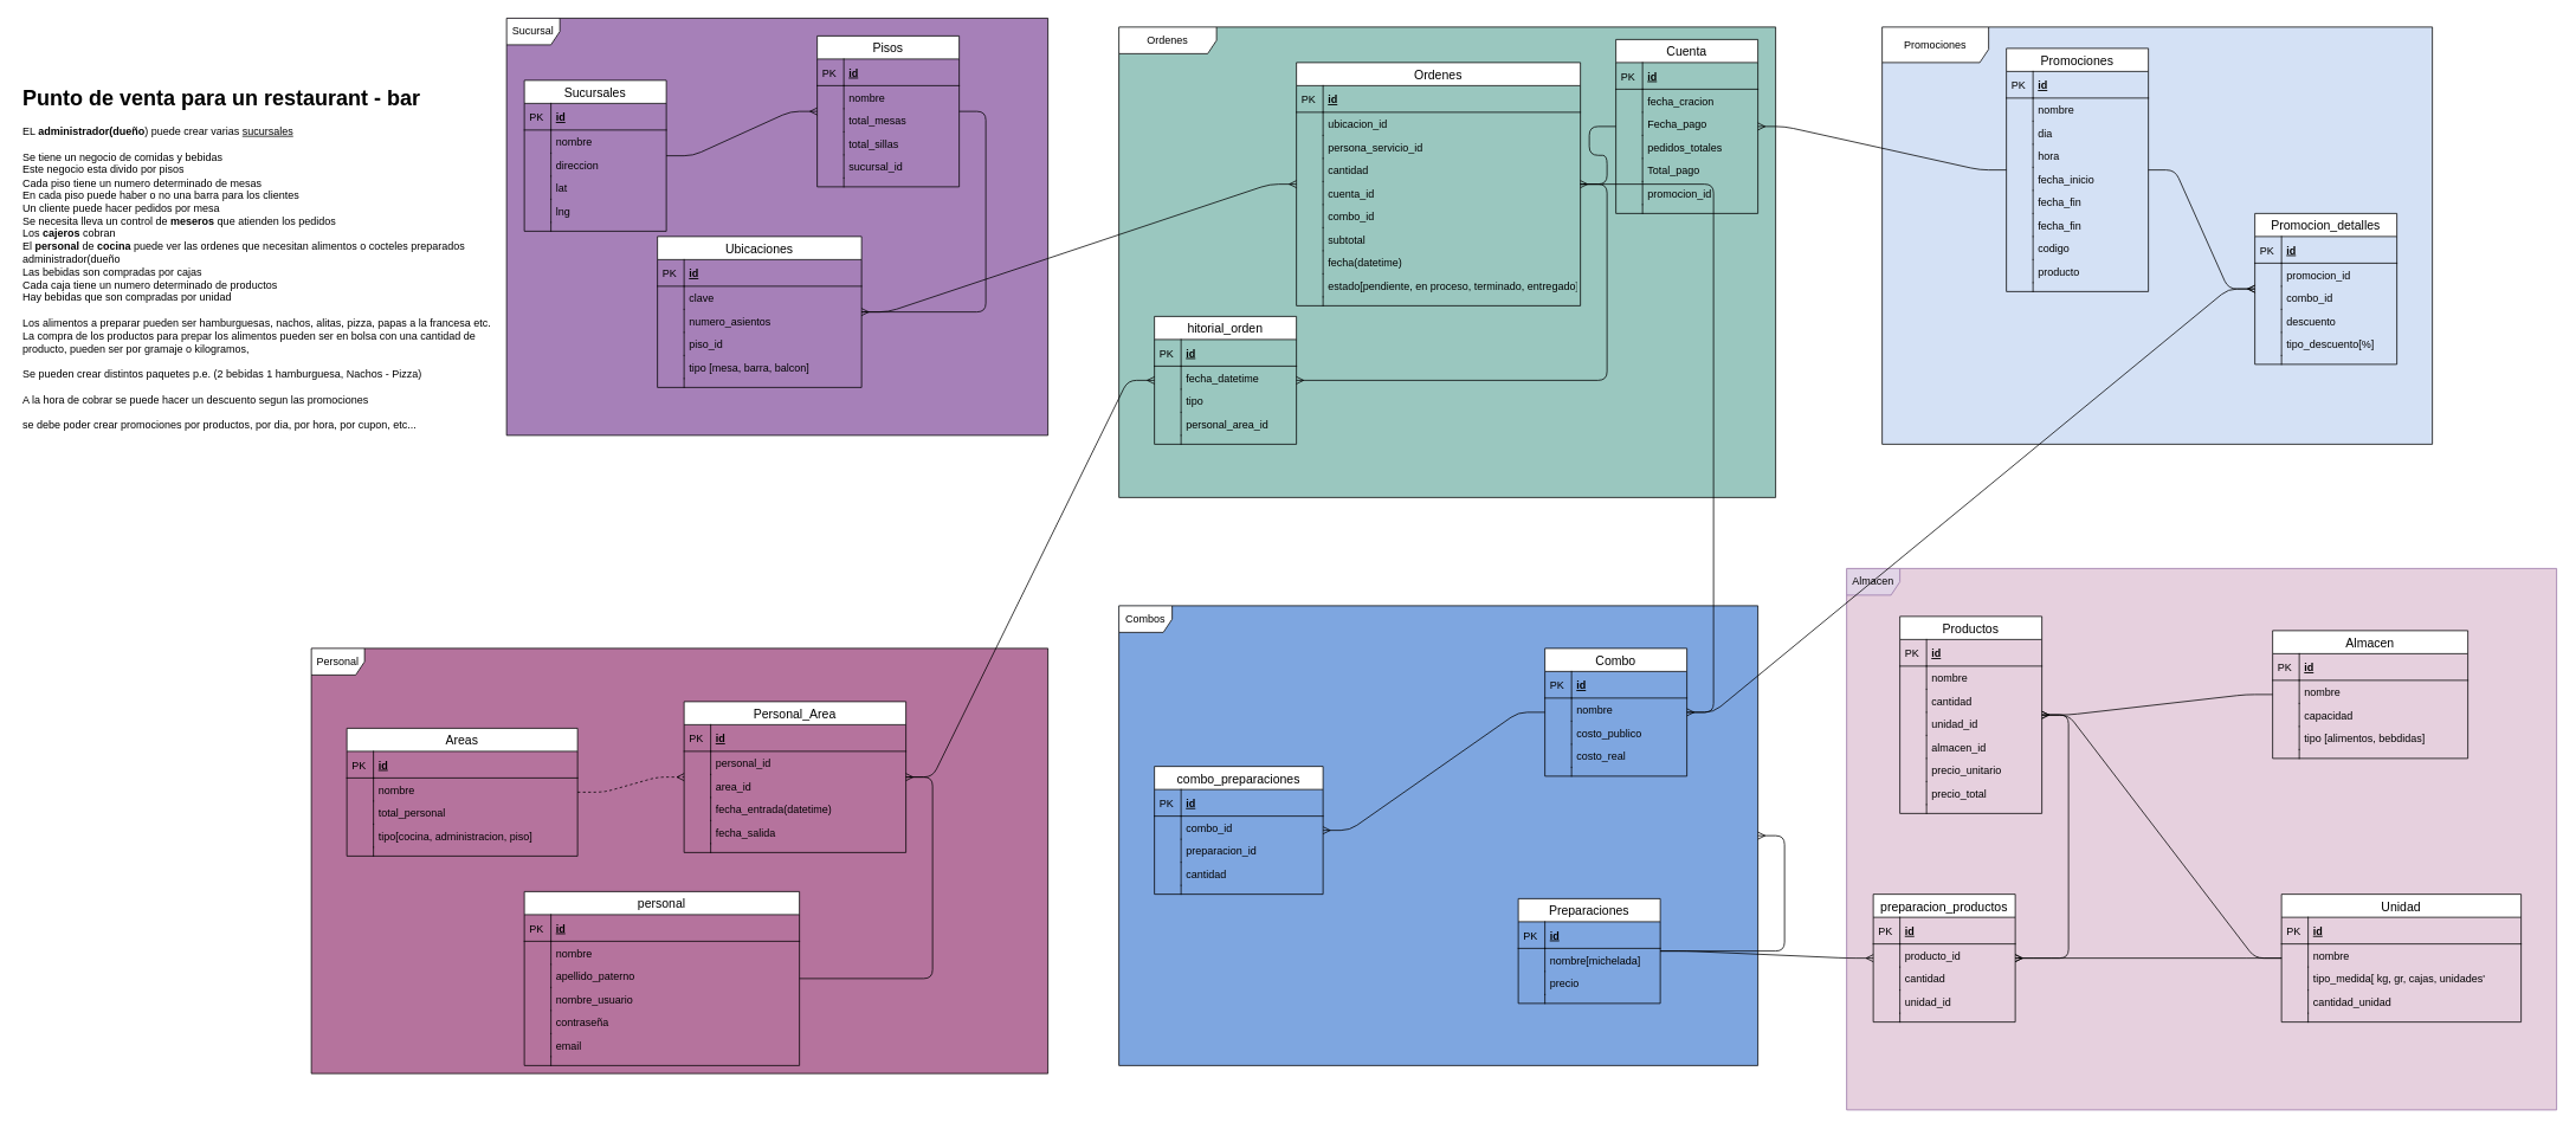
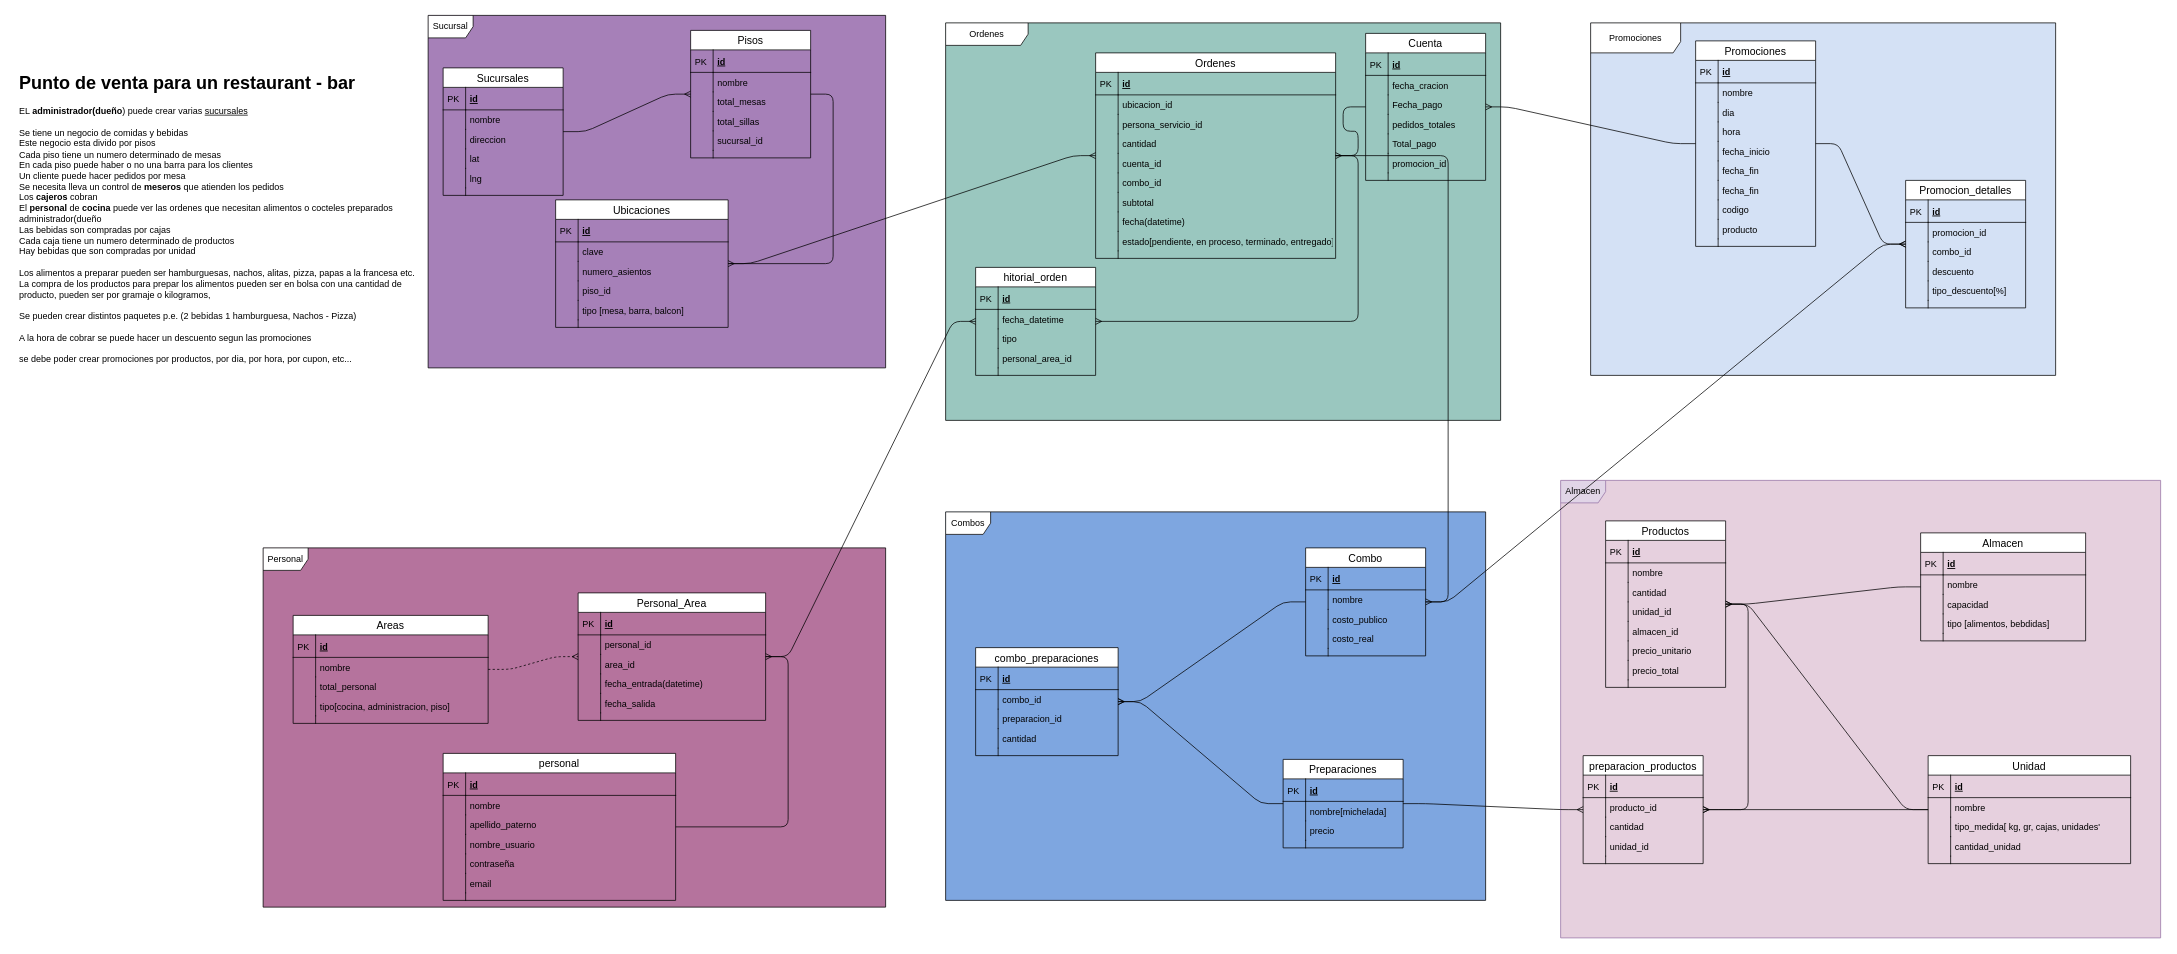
- <mxCell id="22" value="" style="edgeStyle=entityRelationEdgeStyle;fontSize=12;html=1;endArrow=ERmany;" parent="1" source="173" target="3" edge="1"><mxGeometry width="100" height="100" relative="1" as="geometry"><mxPoint x="1850" y="720" as="sourcePoint" /><mxPoint x="1950" y="620" as="targetPoint" /></mxGeometry></mxCell>
+ <mxCell id="22" value="" style="edgeStyle=entityRelationEdgeStyle;fontSize=12;html=1;endArrow=ERmany;" parent="1" source="173" target="151" edge="1"><mxGeometry width="100" height="100" relative="1" as="geometry"><mxPoint x="1850" y="720" as="sourcePoint" /><mxPoint x="1950" y="620" as="targetPoint" /></mxGeometry></mxCell>
